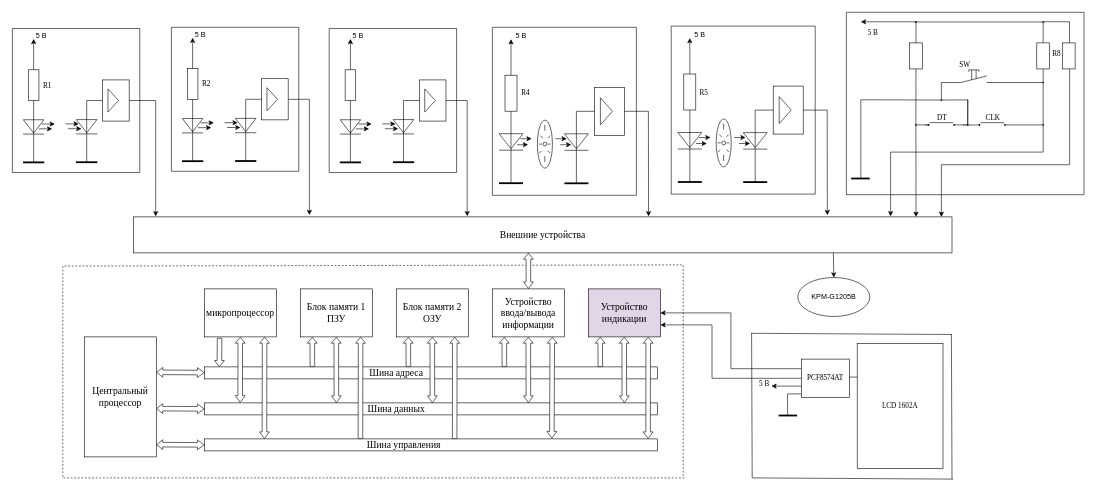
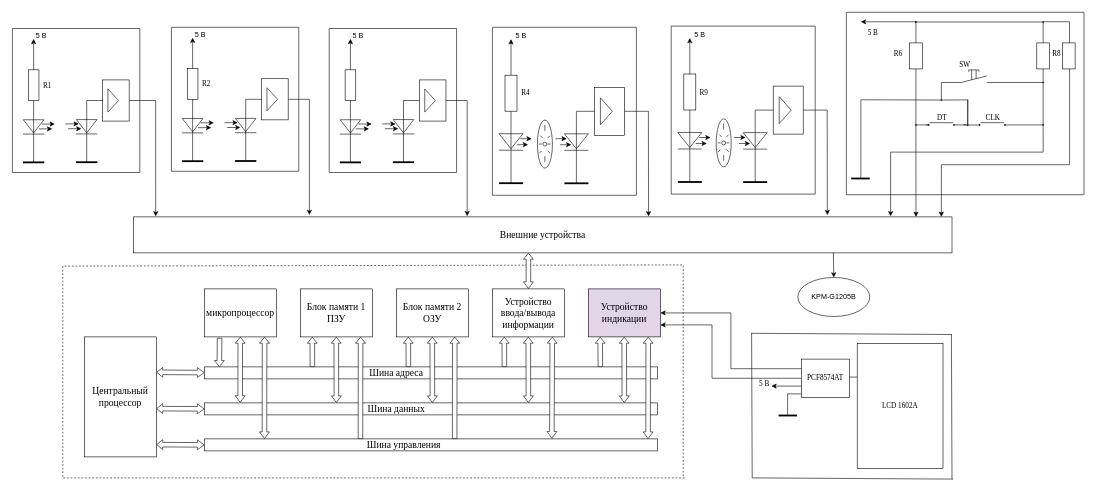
+ <mxCell id="66" value="&lt;div&gt;&lt;font face=&quot;Times New Roman&quot; style=&quot;font-size: 12px&quot;&gt;R6&lt;/font&gt;&lt;/div&gt;" style="text;html=1;align=center;verticalAlign=middle;resizable=0;points=[];;autosize=1;strokeWidth=1;" parent="1" vertex="1"><mxGeometry x="1483.997" y="79.999" width="25" height="19" as="geometry" /></mxCell>
- <mxCell id="135" value="&lt;div&gt;&lt;font face=&quot;Times New Roman&quot; style=&quot;font-size: 12px&quot;&gt;R5&lt;/font&gt;&lt;/div&gt;" style="text;html=1;align=center;verticalAlign=middle;resizable=0;points=[];;autosize=1;strokeWidth=1;" vertex="1" parent="1"><mxGeometry x="1159" y="145.33" width="25" height="19" as="geometry" /></mxCell>
+ <mxCell id="135" value="&lt;div&gt;&lt;font face=&quot;Times New Roman&quot; style=&quot;font-size: 12px&quot;&gt;R9&lt;/font&gt;&lt;/div&gt;" style="text;html=1;align=center;verticalAlign=middle;resizable=0;points=[];;autosize=1;strokeWidth=1;" vertex="1" parent="1"><mxGeometry x="1159" y="145.33" width="25" height="19" as="geometry" /></mxCell>
